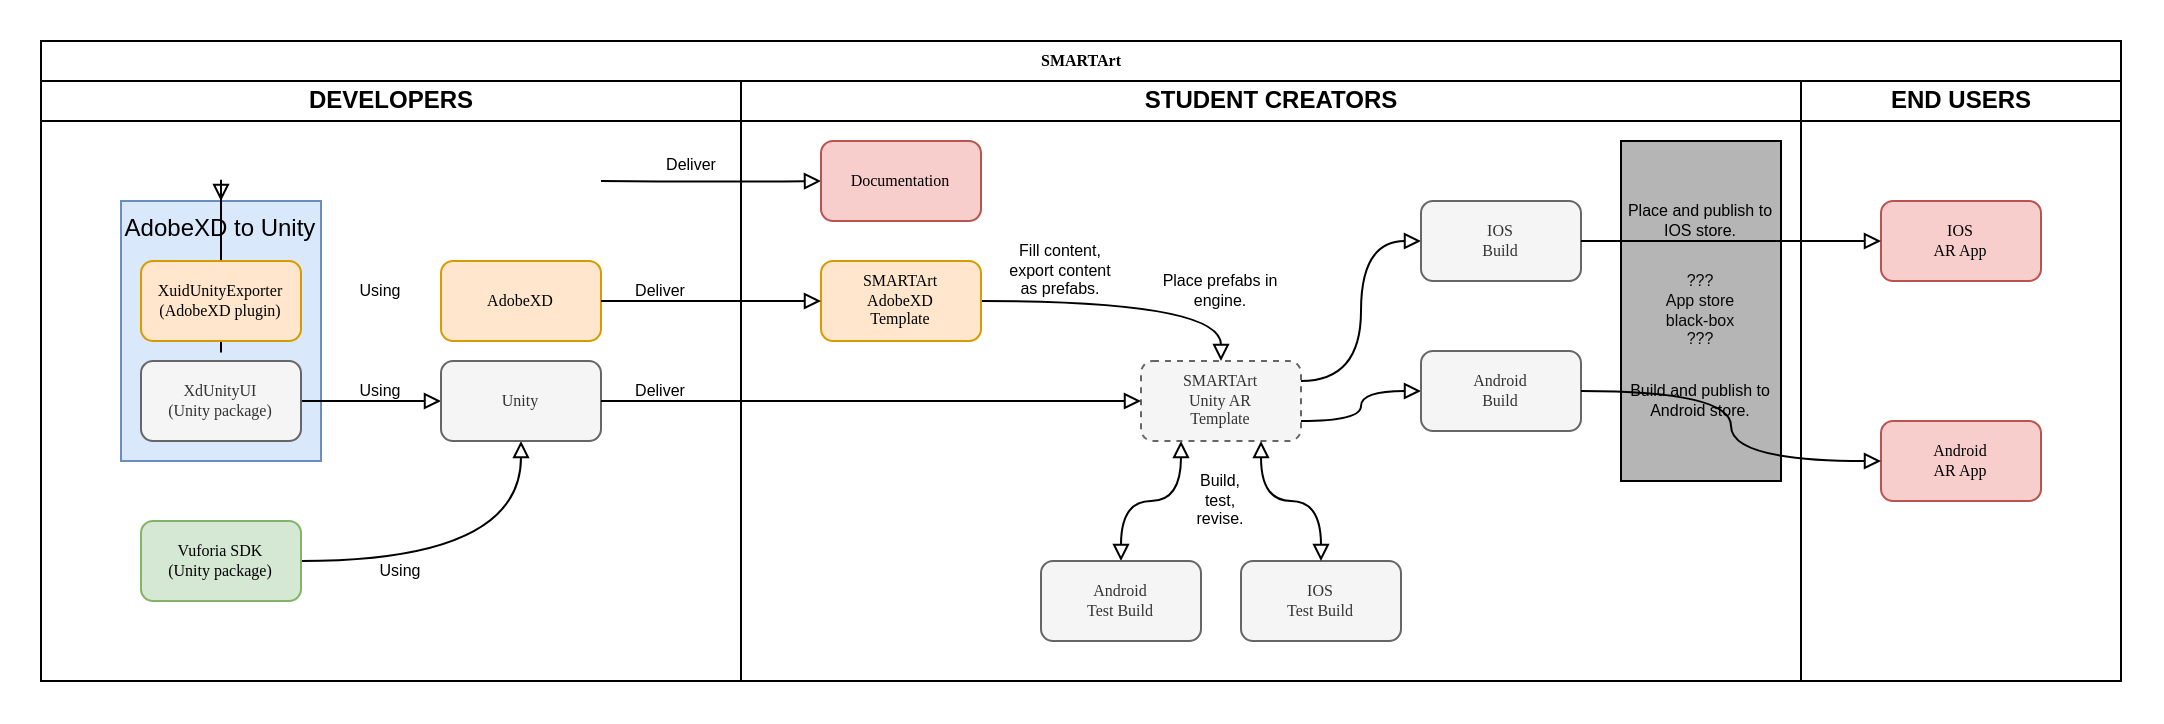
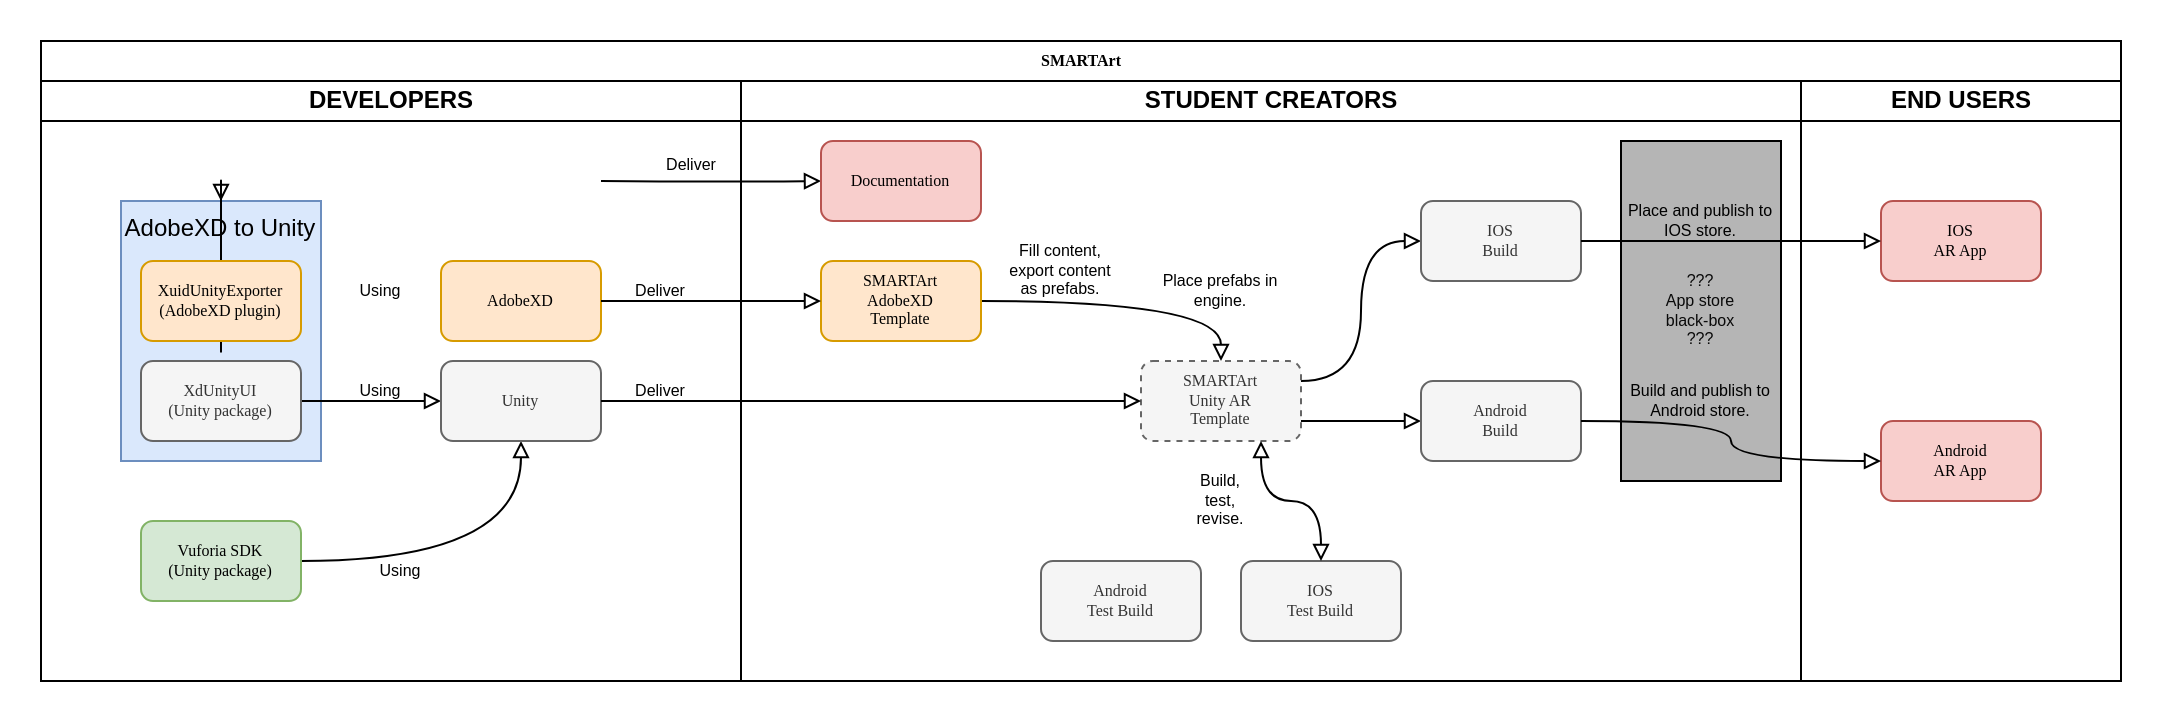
- <mxCell id="36" value="Android&lt;br&gt;Build" style="rounded=1;whiteSpace=wrap;html=1;shadow=0;labelBackgroundColor=none;strokeWidth=1;fontFamily=Verdana;fontSize=8;align=center;fillColor=#f5f5f5;strokeColor=#666666;fontColor=#333333;" parent="20" vertex="1"><mxGeometry x="340" y="135" width="80" height="40" as="geometry" /></mxCell>
+ <mxCell id="36" value="Android&lt;br&gt;Build" style="rounded=1;whiteSpace=wrap;html=1;shadow=0;labelBackgroundColor=none;strokeWidth=1;fontFamily=Verdana;fontSize=8;align=center;fillColor=#f5f5f5;strokeColor=#666666;fontColor=#333333;" parent="20" vertex="1"><mxGeometry x="340" y="150" width="80" height="40" as="geometry" /></mxCell>
- <mxCell id="24" style="edgeStyle=orthogonalEdgeStyle;curved=1;rounded=0;orthogonalLoop=1;jettySize=auto;html=1;entryX=0.5;entryY=0;entryDx=0;entryDy=0;labelBackgroundColor=none;fontSize=8;endArrow=block;endFill=0;verticalAlign=top;startArrow=block;startFill=0;exitX=0.25;exitY=1;exitDx=0;exitDy=0;" parent="20" source="27" target="30" edge="1"><mxGeometry relative="1" as="geometry" /></mxCell>
